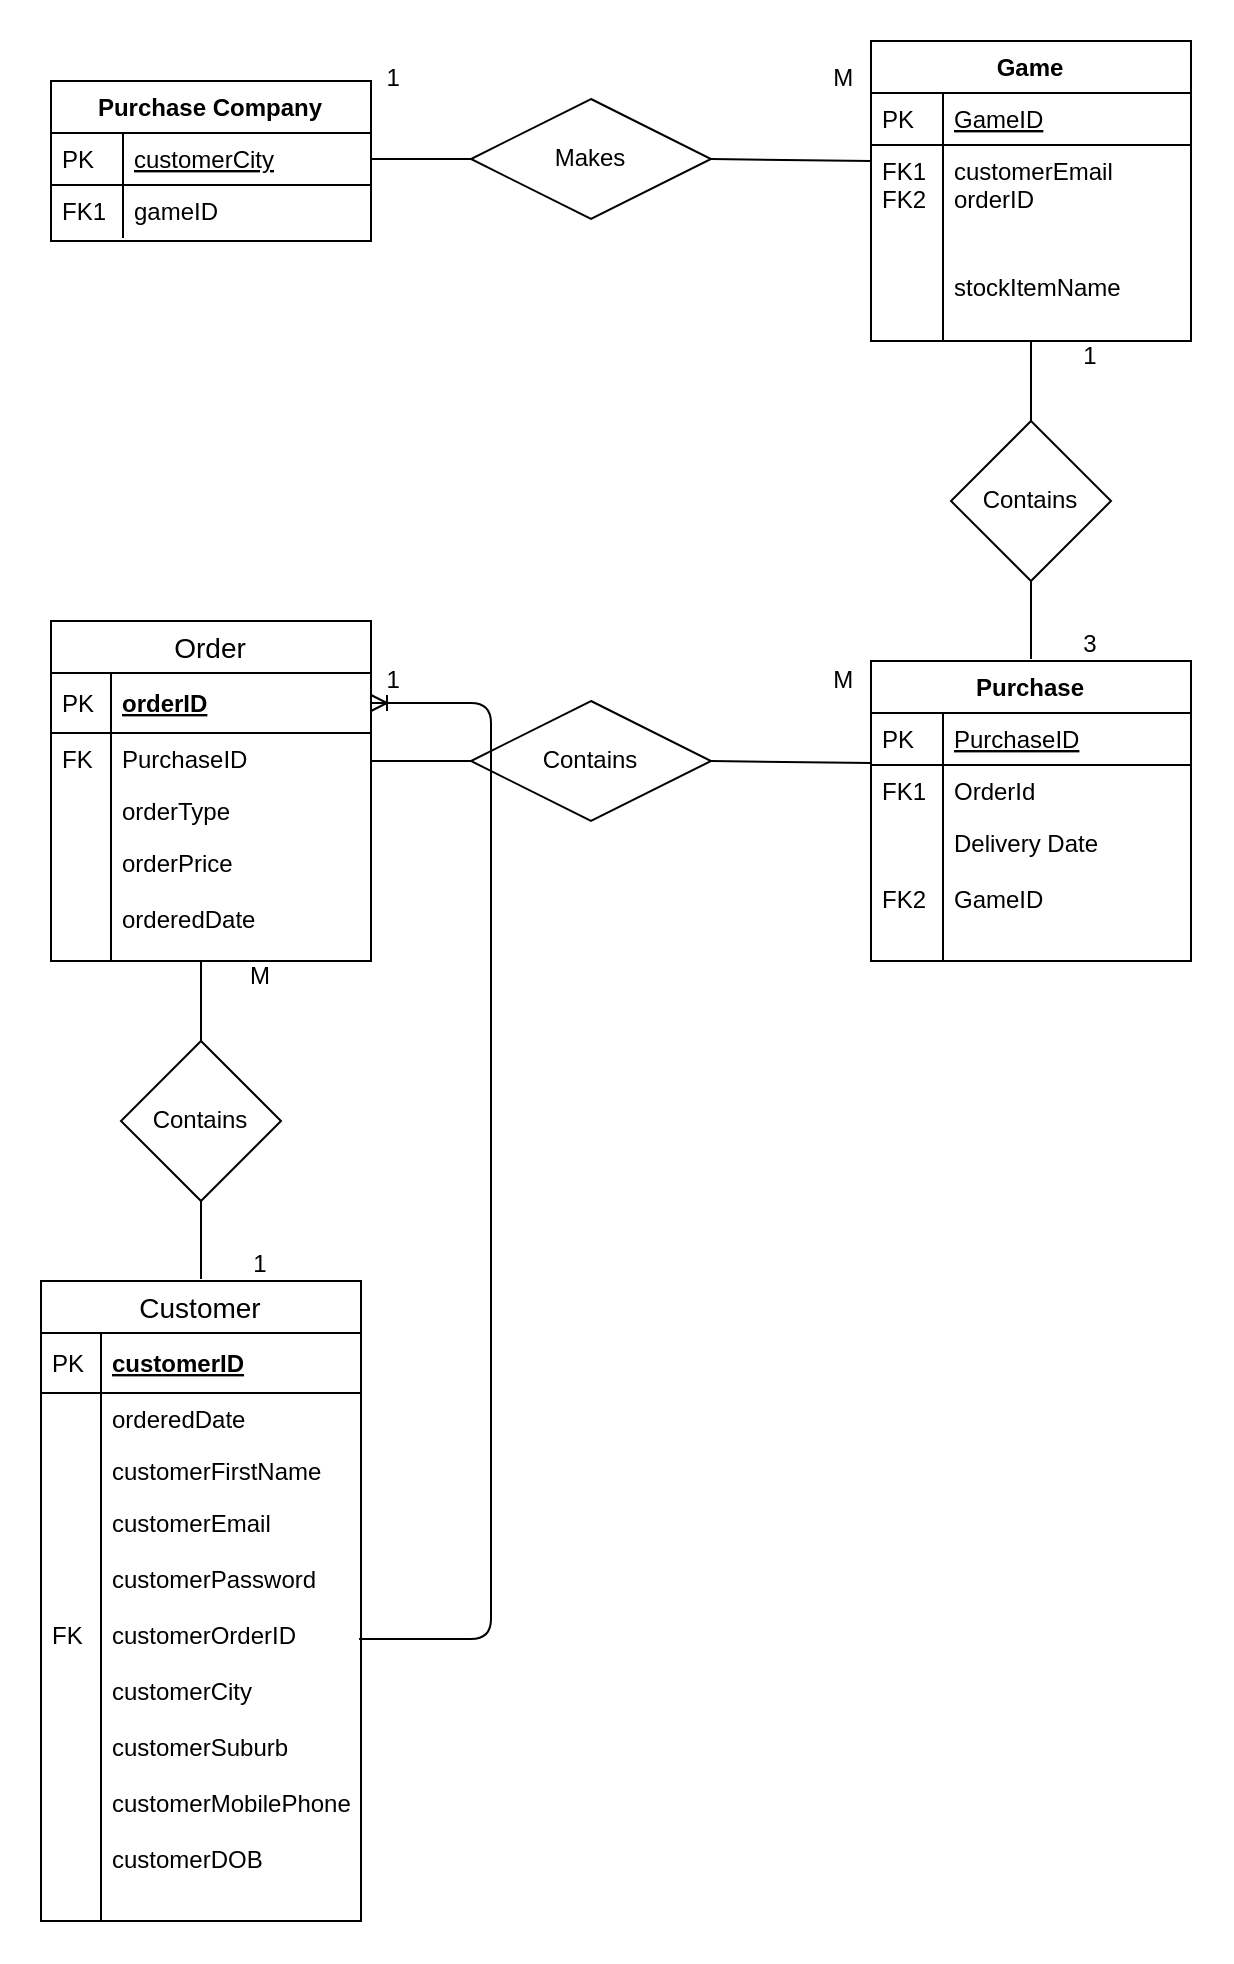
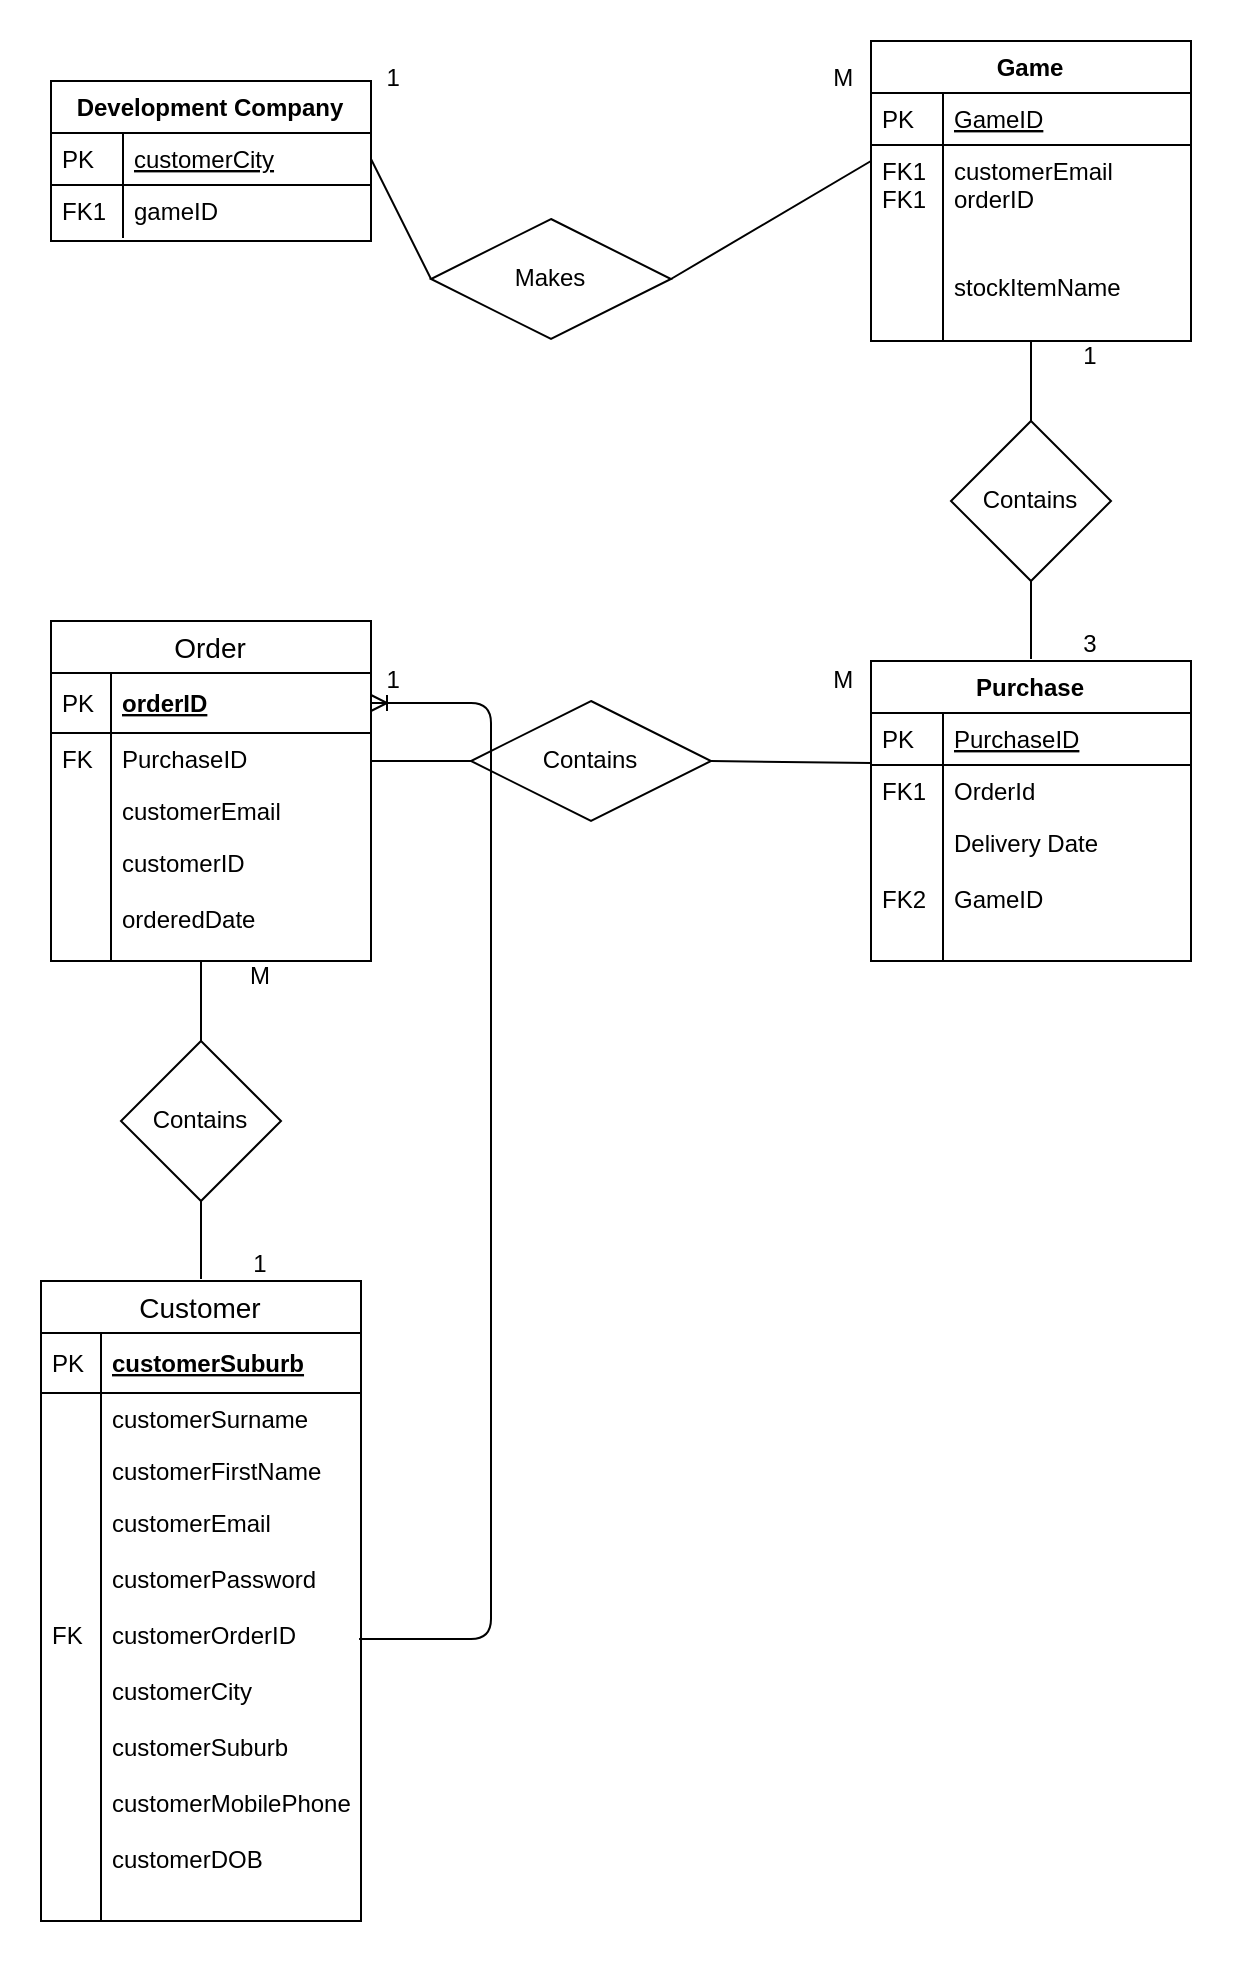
- <mxCell id="2" value="Purchase Company" style="swimlane;fontStyle=1;childLayout=stackLayout;horizontal=1;startSize=26;horizontalStack=0;resizeParent=1;resizeLast=0;collapsible=1;marginBottom=0;rounded=0;shadow=0;strokeWidth=1;" parent="1" vertex="1"><mxGeometry x="25" y="40" width="160" height="80" as="geometry"><mxRectangle x="260" y="80" width="160" height="26" as="alternateBounds" /></mxGeometry></mxCell>
+ <mxCell id="2" value="Development Company" style="swimlane;fontStyle=1;childLayout=stackLayout;horizontal=1;startSize=26;horizontalStack=0;resizeParent=1;resizeLast=0;collapsible=1;marginBottom=0;rounded=0;shadow=0;strokeWidth=1;" parent="1" vertex="1"><mxGeometry x="25" y="40" width="160" height="80" as="geometry"><mxRectangle x="260" y="80" width="160" height="26" as="alternateBounds" /></mxGeometry></mxCell>
- <mxCell id="7" value="Makes" style="shape=rhombus;perimeter=rhombusPerimeter;whiteSpace=wrap;html=1;align=center;" vertex="1" parent="1"><mxGeometry x="235" y="49" width="120" height="60" as="geometry" /></mxCell>
+ <mxCell id="7" value="Makes" style="shape=rhombus;perimeter=rhombusPerimeter;whiteSpace=wrap;html=1;align=center;" vertex="1" parent="1"><mxGeometry x="215" y="109" width="120" height="60" as="geometry" /></mxCell>
- <mxCell id="12" value="FK1&#10;FK2" style="shape=partialRectangle;top=0;left=0;bottom=0;fillColor=none;align=left;verticalAlign=top;spacingLeft=4;spacingRight=4;overflow=hidden;rotatable=0;points=[];portConstraint=eastwest;part=1;" parent="11" vertex="1" connectable="0"><mxGeometry width="36" height="58" as="geometry" /></mxCell>
+ <mxCell id="12" value="FK1&#10;FK1" style="shape=partialRectangle;top=0;left=0;bottom=0;fillColor=none;align=left;verticalAlign=top;spacingLeft=4;spacingRight=4;overflow=hidden;rotatable=0;points=[];portConstraint=eastwest;part=1;" parent="11" vertex="1" connectable="0"><mxGeometry width="36" height="58" as="geometry" /></mxCell>
- <mxCell id="38" value="orderType" style="shape=partialRectangle;top=0;left=0;right=0;bottom=0;align=left;verticalAlign=top;fillColor=none;spacingLeft=34;spacingRight=4;overflow=hidden;rotatable=0;points=[[0,0.5],[1,0.5]];portConstraint=eastwest;dropTarget=0;fontSize=12;" vertex="1" parent="33"><mxGeometry y="82" width="160" height="26" as="geometry" /></mxCell>
+ <mxCell id="38" value="customerEmail" style="shape=partialRectangle;top=0;left=0;right=0;bottom=0;align=left;verticalAlign=top;fillColor=none;spacingLeft=34;spacingRight=4;overflow=hidden;rotatable=0;points=[[0,0.5],[1,0.5]];portConstraint=eastwest;dropTarget=0;fontSize=12;" vertex="1" parent="33"><mxGeometry y="82" width="160" height="26" as="geometry" /></mxCell>
- <mxCell id="40" value="orderPrice&#10;&#10;orderedDate" style="shape=partialRectangle;top=0;left=0;right=0;bottom=0;align=left;verticalAlign=top;fillColor=none;spacingLeft=34;spacingRight=4;overflow=hidden;rotatable=0;points=[[0,0.5],[1,0.5]];portConstraint=eastwest;dropTarget=0;fontSize=12;" vertex="1" parent="33"><mxGeometry y="108" width="160" height="62" as="geometry" /></mxCell>
+ <mxCell id="40" value="customerID&#10;&#10;orderedDate" style="shape=partialRectangle;top=0;left=0;right=0;bottom=0;align=left;verticalAlign=top;fillColor=none;spacingLeft=34;spacingRight=4;overflow=hidden;rotatable=0;points=[[0,0.5],[1,0.5]];portConstraint=eastwest;dropTarget=0;fontSize=12;" vertex="1" parent="33"><mxGeometry y="108" width="160" height="62" as="geometry" /></mxCell>
- <mxCell id="47" value="customerID" style="shape=partialRectangle;top=0;left=0;right=0;bottom=1;align=left;verticalAlign=middle;fillColor=none;spacingLeft=34;spacingRight=4;overflow=hidden;rotatable=0;points=[[0,0.5],[1,0.5]];portConstraint=eastwest;dropTarget=0;fontStyle=5;fontSize=12;" vertex="1" parent="46"><mxGeometry y="26" width="160" height="30" as="geometry" /></mxCell>
+ <mxCell id="47" value="customerSuburb" style="shape=partialRectangle;top=0;left=0;right=0;bottom=1;align=left;verticalAlign=middle;fillColor=none;spacingLeft=34;spacingRight=4;overflow=hidden;rotatable=0;points=[[0,0.5],[1,0.5]];portConstraint=eastwest;dropTarget=0;fontStyle=5;fontSize=12;" vertex="1" parent="46"><mxGeometry y="26" width="160" height="30" as="geometry" /></mxCell>
- <mxCell id="49" value="orderedDate" style="shape=partialRectangle;top=0;left=0;right=0;bottom=0;align=left;verticalAlign=top;fillColor=none;spacingLeft=34;spacingRight=4;overflow=hidden;rotatable=0;points=[[0,0.5],[1,0.5]];portConstraint=eastwest;dropTarget=0;fontSize=12;" vertex="1" parent="46"><mxGeometry y="56" width="160" height="26" as="geometry" /></mxCell>
+ <mxCell id="49" value="customerSurname" style="shape=partialRectangle;top=0;left=0;right=0;bottom=0;align=left;verticalAlign=top;fillColor=none;spacingLeft=34;spacingRight=4;overflow=hidden;rotatable=0;points=[[0,0.5],[1,0.5]];portConstraint=eastwest;dropTarget=0;fontSize=12;" vertex="1" parent="46"><mxGeometry y="56" width="160" height="26" as="geometry" /></mxCell>
